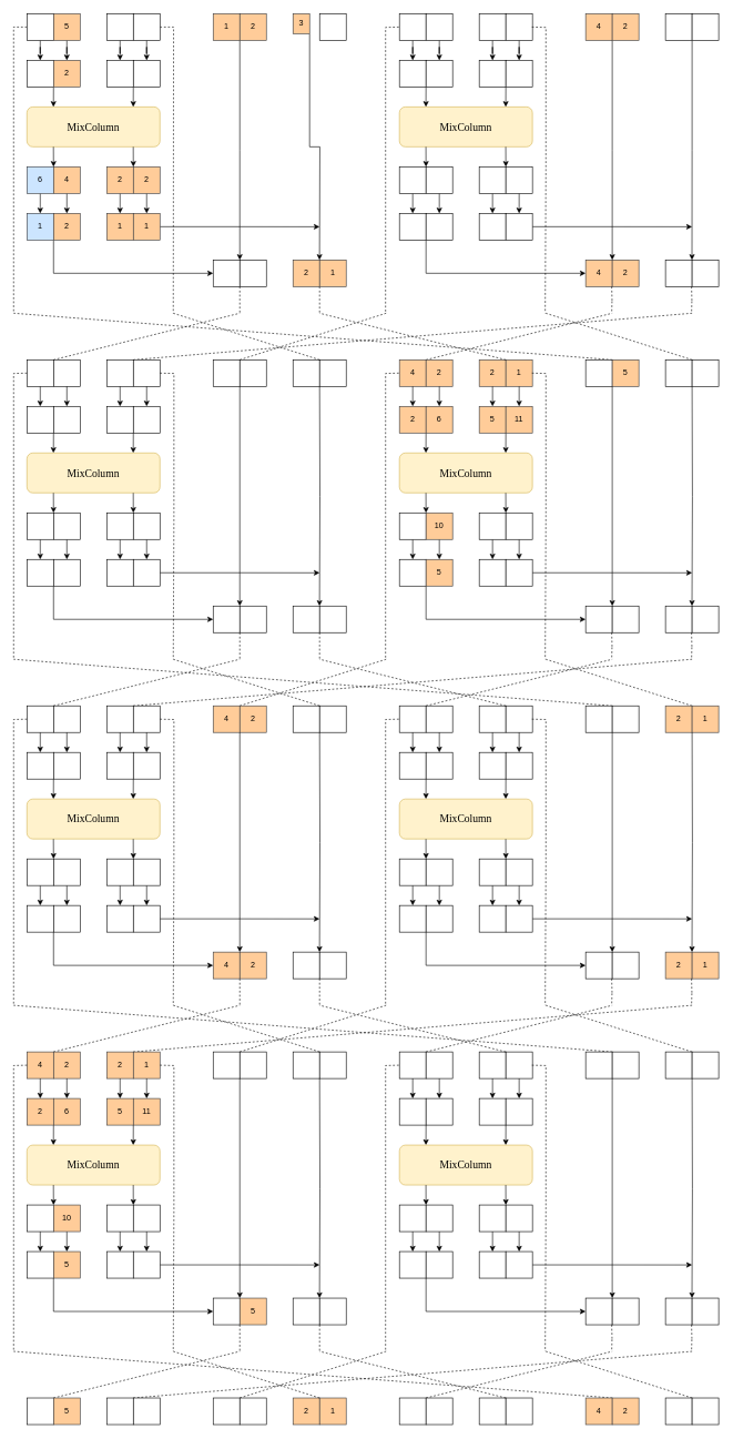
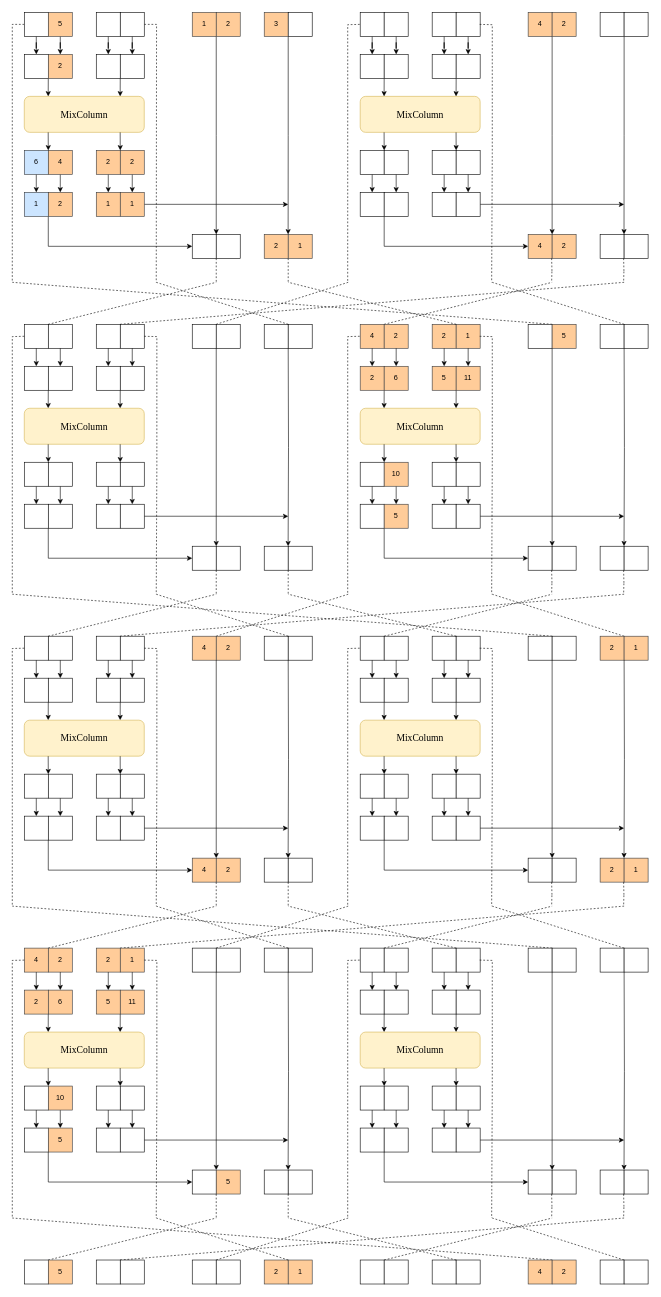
- <mxCell id="39" value="3" style="rounded=0;whiteSpace=wrap;html=1;fillColor=#ffcc99;strokeColor=#36393d;" vertex="1" parent="1"><mxGeometry x="440" y="20" width="25" height="30" as="geometry" /></mxCell>
+ <mxCell id="39" value="3" style="rounded=0;whiteSpace=wrap;html=1;fillColor=#ffcc99;strokeColor=#36393d;" vertex="1" parent="1"><mxGeometry x="440" y="20" width="40" height="40" as="geometry" /></mxCell>
